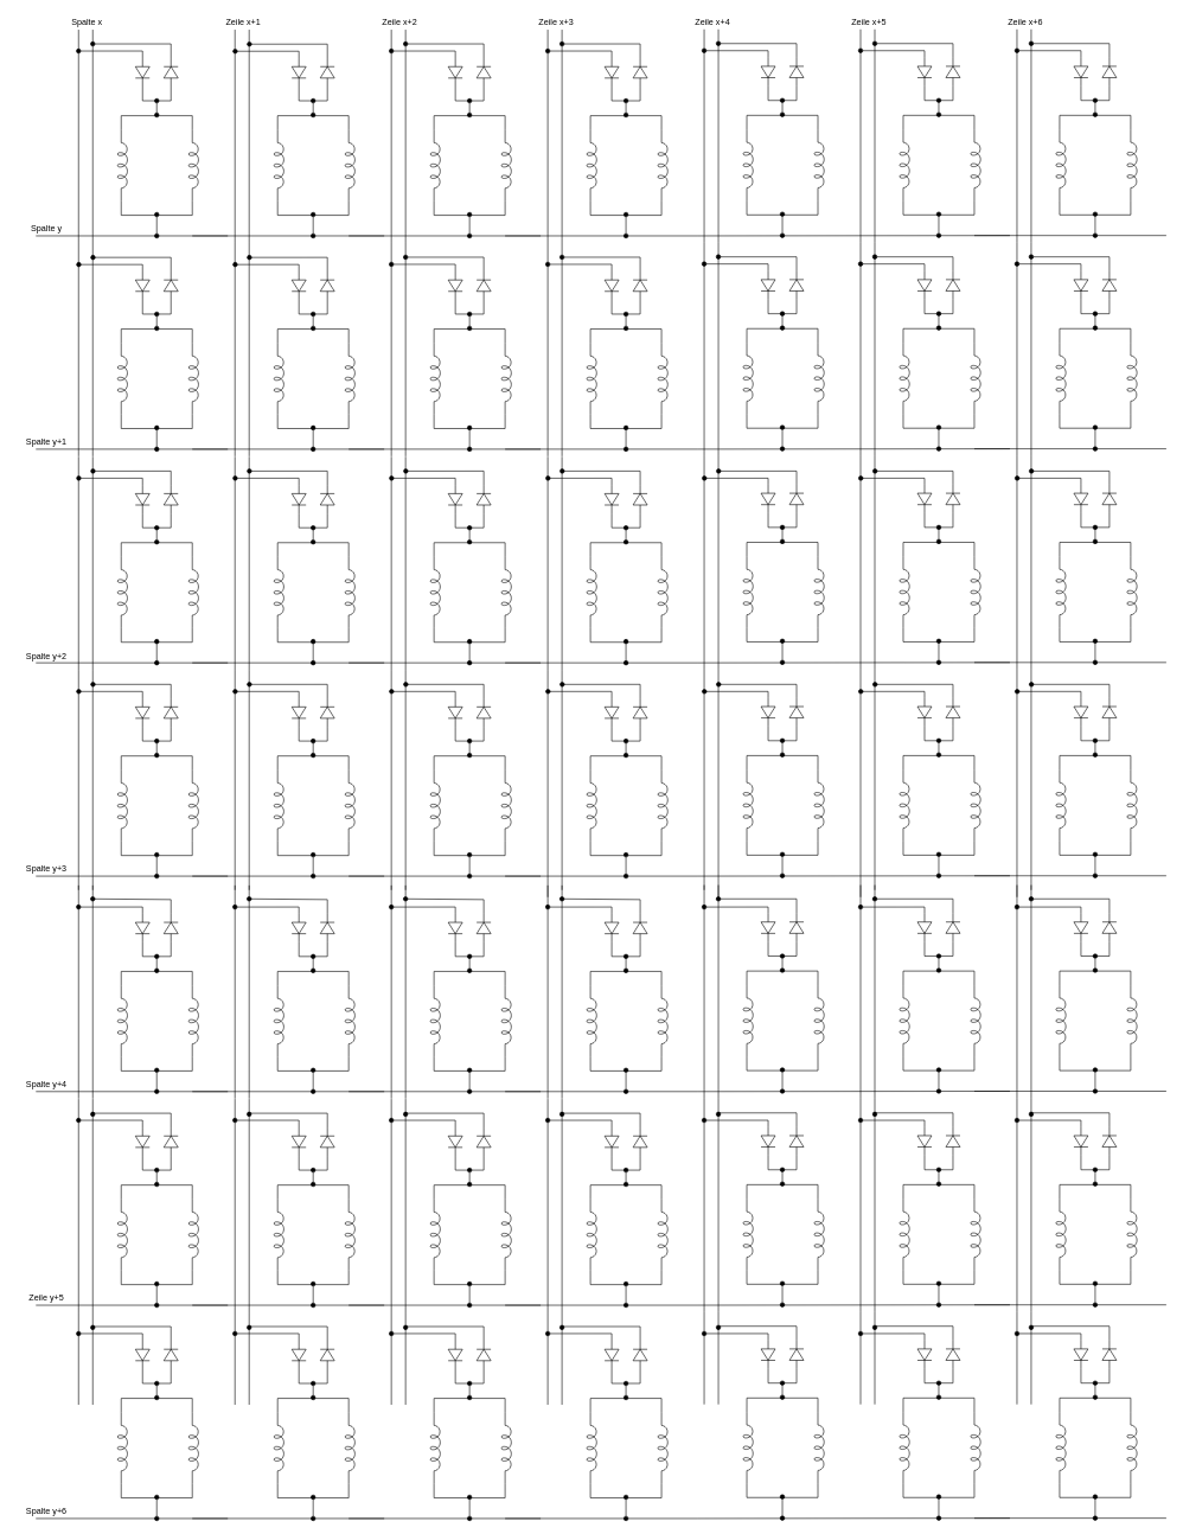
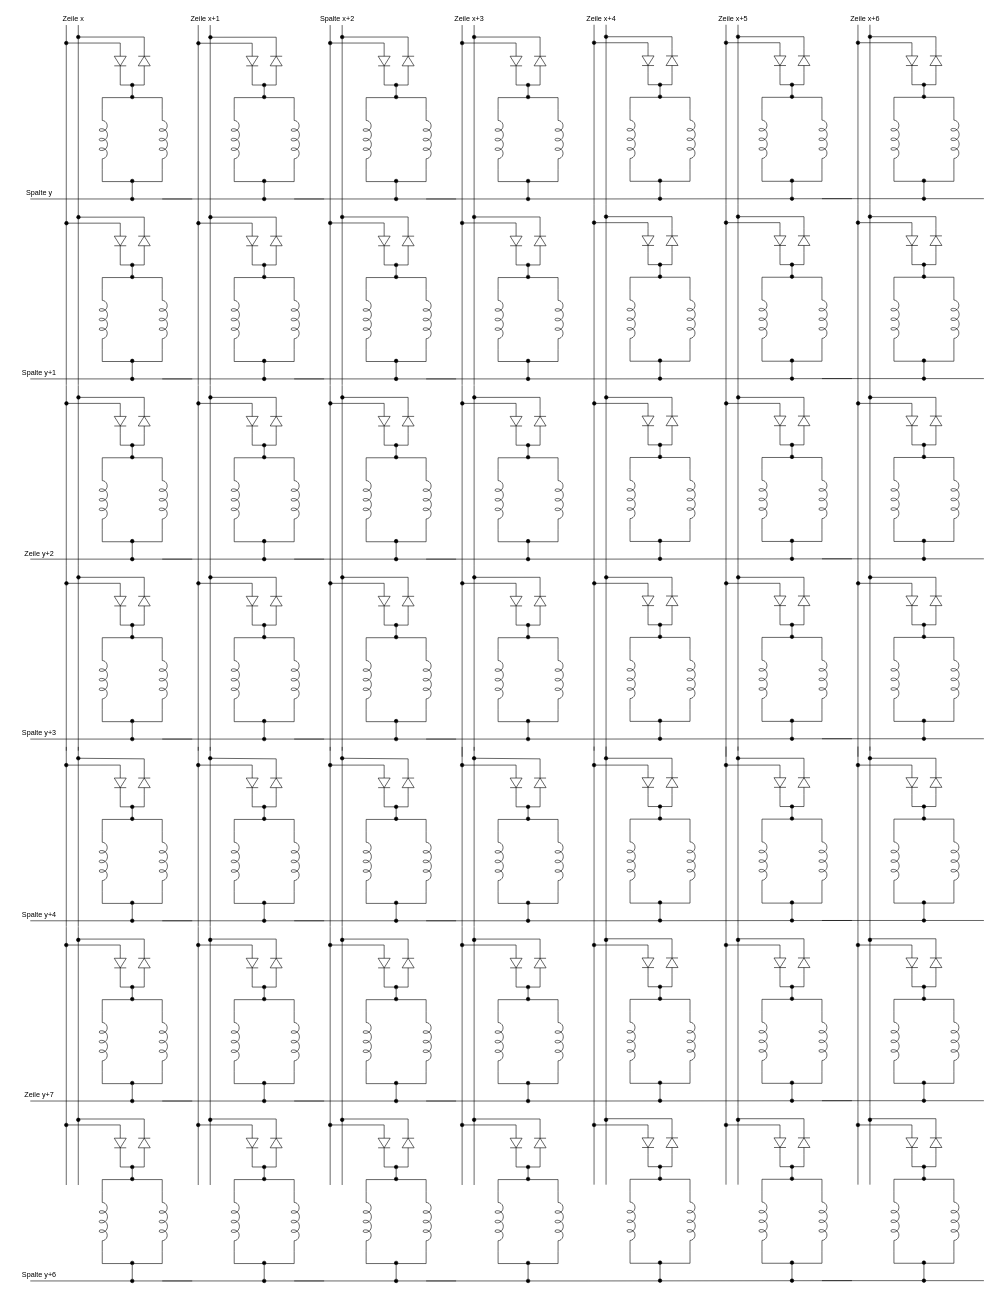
- <mxCell id="16" value="Spalte x" style="text;html=1;strokeColor=none;fillColor=none;align=center;verticalAlign=middle;whiteSpace=wrap;rounded=0;" vertex="1" parent="1"><mxGeometry x="77" y="21" width="90" height="20" as="geometry" /></mxCell>
+ <mxCell id="16" value="Zeile x" style="text;html=1;strokeColor=none;fillColor=none;align=center;verticalAlign=middle;whiteSpace=wrap;rounded=0;" vertex="1" parent="1"><mxGeometry x="77" y="21" width="90" height="20" as="geometry" /></mxCell>
- <mxCell id="76" value="Zeile x+2" style="text;html=1;strokeColor=none;fillColor=none;align=center;verticalAlign=middle;whiteSpace=wrap;rounded=0;" vertex="1" parent="1"><mxGeometry x="517" y="21" width="90" height="20" as="geometry" /></mxCell>
+ <mxCell id="76" value="Spalte x+2" style="text;html=1;strokeColor=none;fillColor=none;align=center;verticalAlign=middle;whiteSpace=wrap;rounded=0;" vertex="1" parent="1"><mxGeometry x="517" y="21" width="90" height="20" as="geometry" /></mxCell>
- <mxCell id="219" value="Spalte y+2" style="text;html=1;strokeColor=none;fillColor=none;align=center;verticalAlign=middle;whiteSpace=wrap;rounded=0;" vertex="1" parent="1"><mxGeometry x="20" y="911.5" width="90" height="20" as="geometry" /></mxCell>
+ <mxCell id="219" value="Zeile y+2" style="text;html=1;strokeColor=none;fillColor=none;align=center;verticalAlign=middle;whiteSpace=wrap;rounded=0;" vertex="1" parent="1"><mxGeometry x="20" y="911.5" width="90" height="20" as="geometry" /></mxCell>
- <mxCell id="513" value="Zeile y+5" style="text;html=1;strokeColor=none;fillColor=none;align=center;verticalAlign=middle;whiteSpace=wrap;rounded=0;" vertex="1" parent="1"><mxGeometry x="20" y="1815" width="90" height="20" as="geometry" /></mxCell>
+ <mxCell id="513" value="Zeile y+7" style="text;html=1;strokeColor=none;fillColor=none;align=center;verticalAlign=middle;whiteSpace=wrap;rounded=0;" vertex="1" parent="1"><mxGeometry x="20" y="1815" width="90" height="20" as="geometry" /></mxCell>
